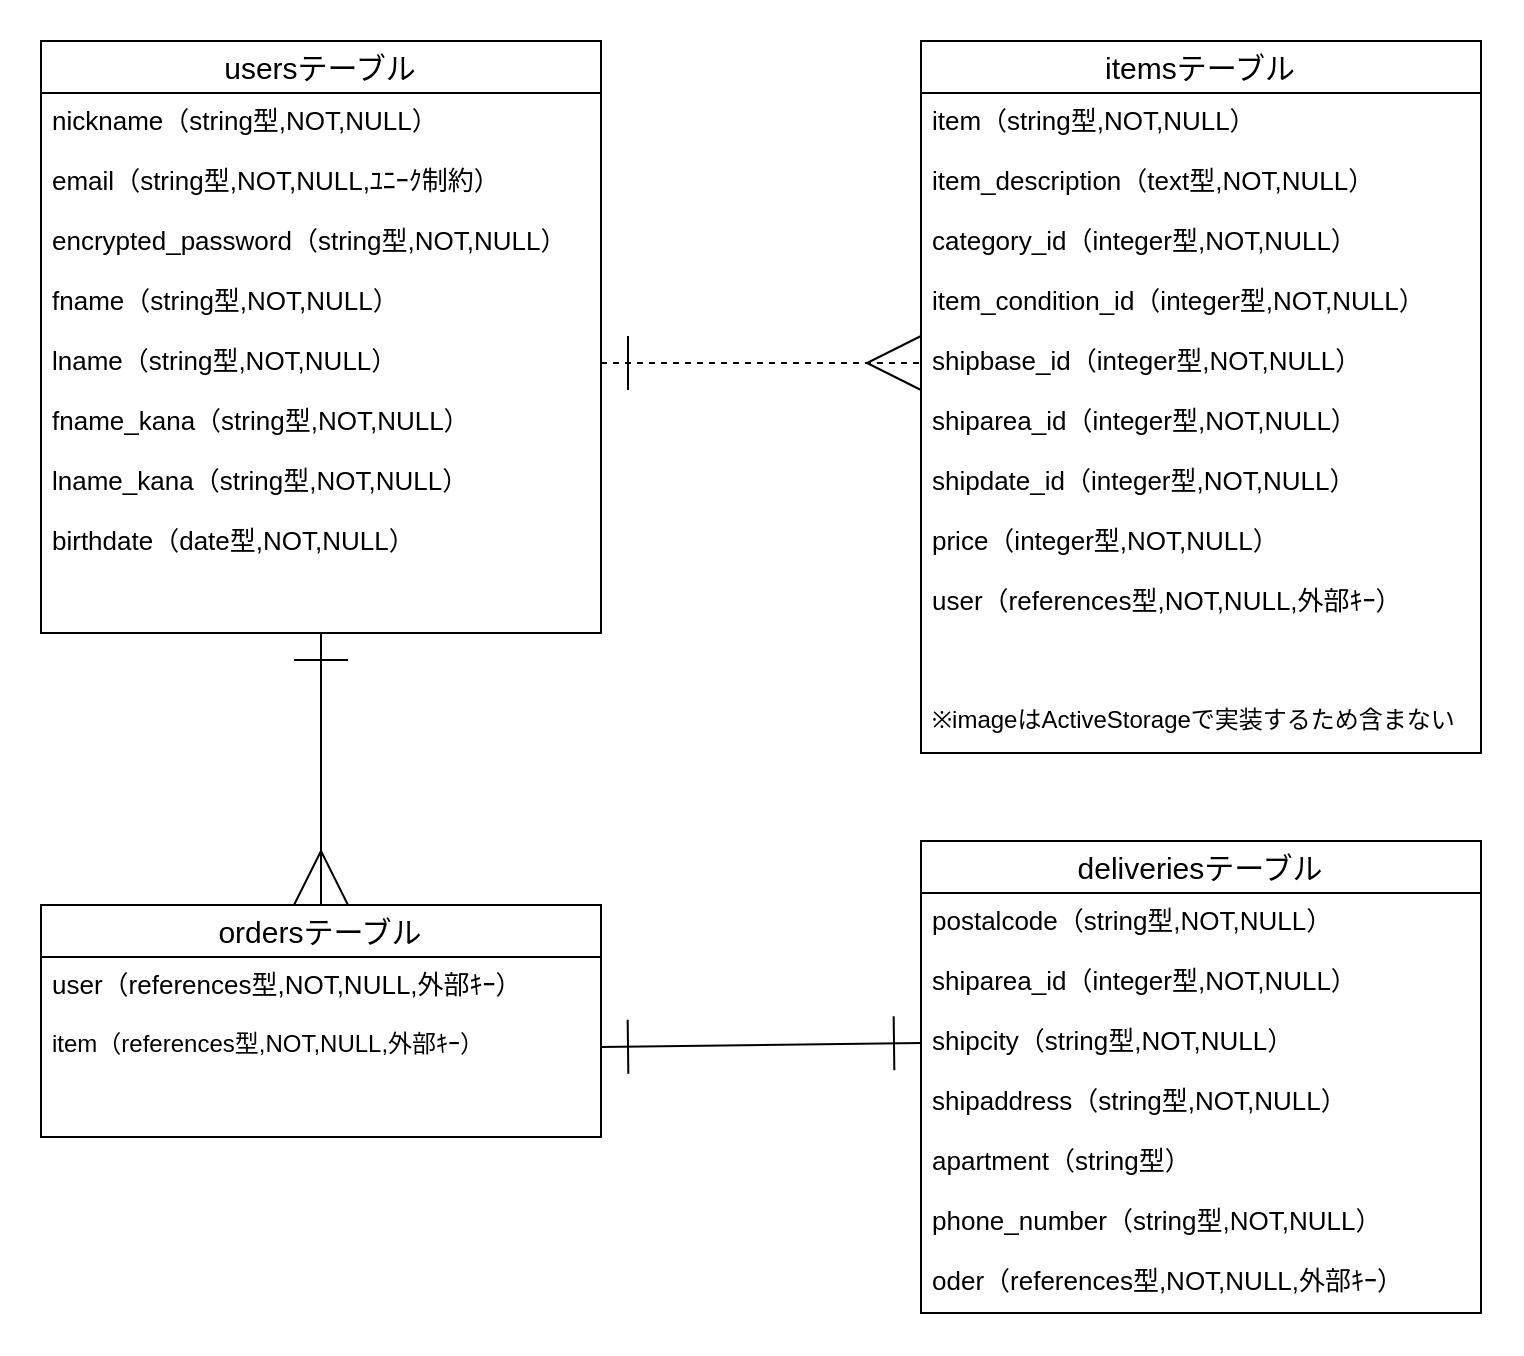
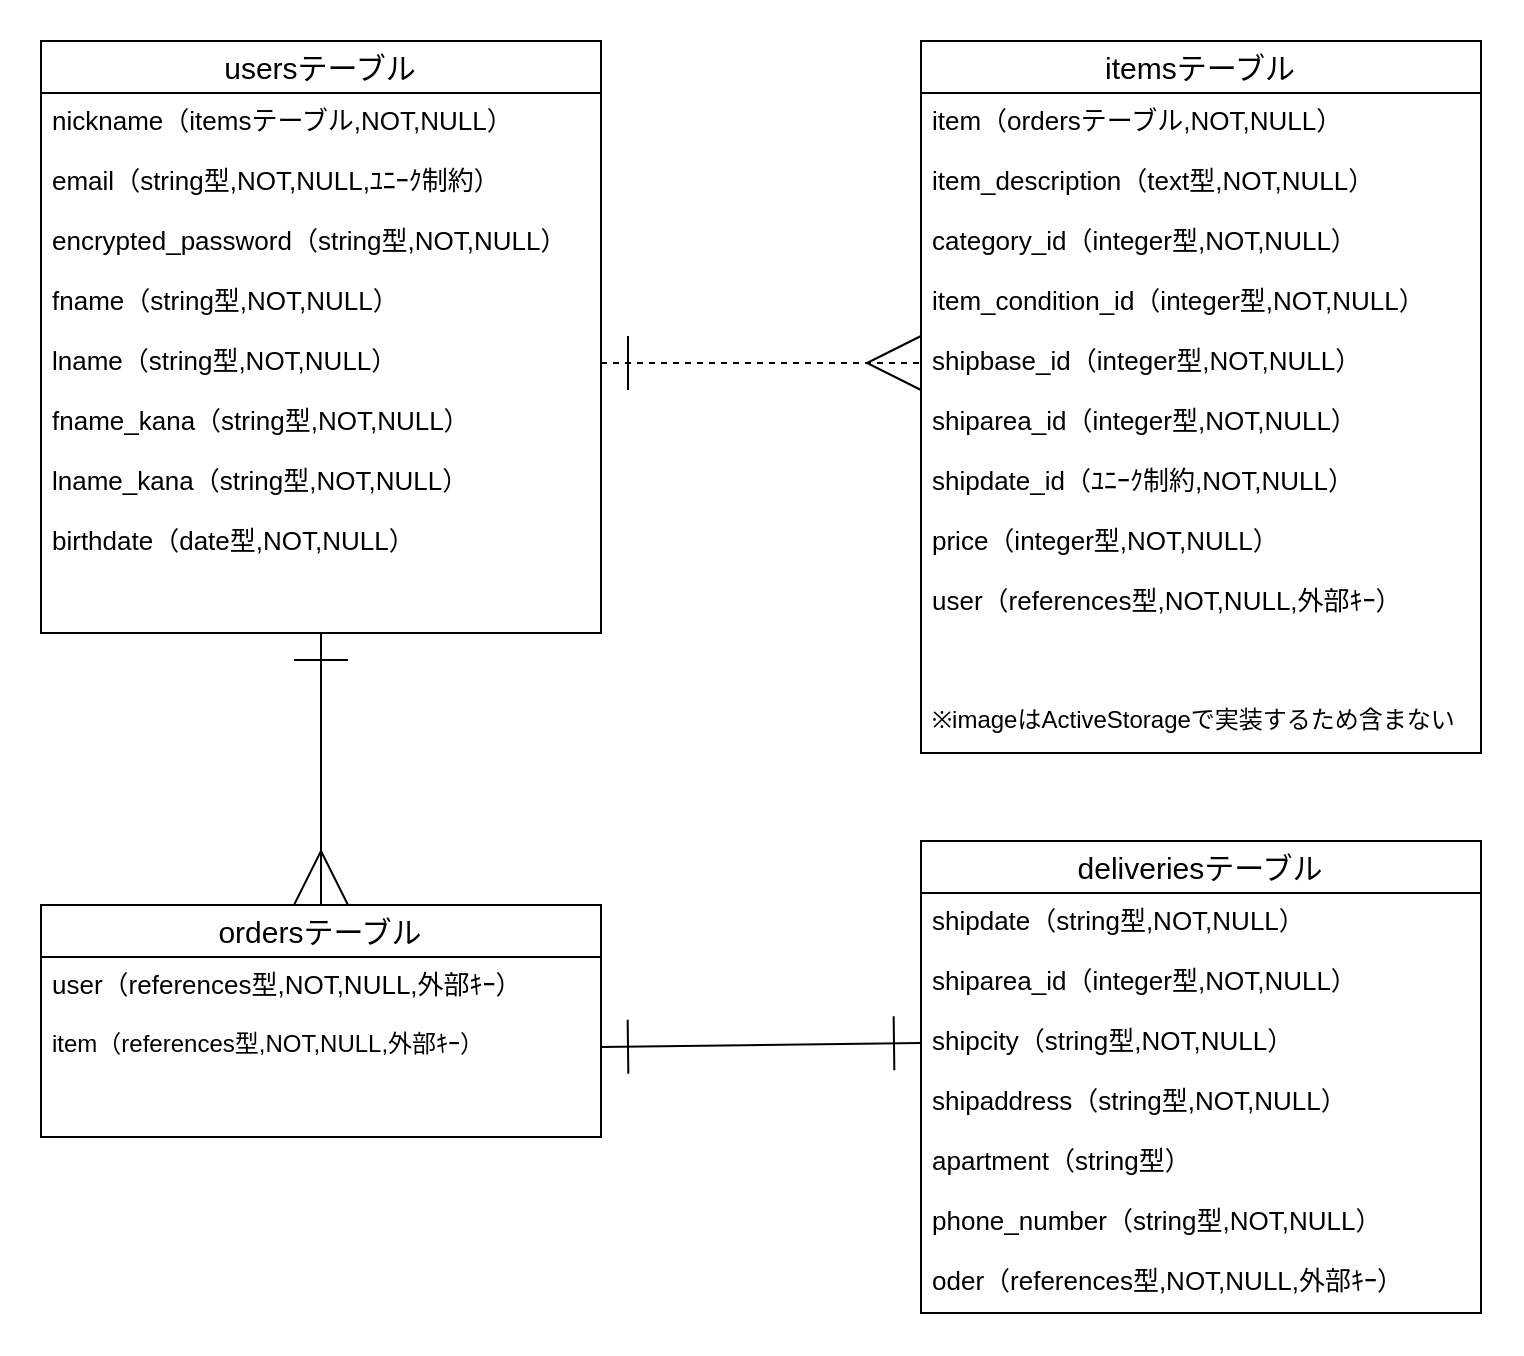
- <mxCell id="4" value="nickname（string型,NOT,NULL）" style="text;strokeColor=none;fillColor=none;spacingLeft=4;spacingRight=4;overflow=hidden;rotatable=0;points=[[0,0.5],[1,0.5]];portConstraint=eastwest;fontSize=13;" parent="3" vertex="1"><mxGeometry y="26" width="280" height="30" as="geometry" /></mxCell>
+ <mxCell id="4" value="nickname（itemsテーブル,NOT,NULL）" style="text;strokeColor=none;fillColor=none;spacingLeft=4;spacingRight=4;overflow=hidden;rotatable=0;points=[[0,0.5],[1,0.5]];portConstraint=eastwest;fontSize=13;" parent="3" vertex="1"><mxGeometry y="26" width="280" height="30" as="geometry" /></mxCell>
- <mxCell id="14" value="item（string型,NOT,NULL）" style="text;strokeColor=none;fillColor=none;spacingLeft=4;spacingRight=4;overflow=hidden;rotatable=0;points=[[0,0.5],[1,0.5]];portConstraint=eastwest;fontSize=13;" parent="13" vertex="1"><mxGeometry y="26" width="280" height="30" as="geometry" /></mxCell>
+ <mxCell id="14" value="item（ordersテーブル,NOT,NULL）" style="text;strokeColor=none;fillColor=none;spacingLeft=4;spacingRight=4;overflow=hidden;rotatable=0;points=[[0,0.5],[1,0.5]];portConstraint=eastwest;fontSize=13;" parent="13" vertex="1"><mxGeometry y="26" width="280" height="30" as="geometry" /></mxCell>
- <mxCell id="20" value="shipdate_id（integer型,NOT,NULL）" style="text;strokeColor=none;fillColor=none;spacingLeft=4;spacingRight=4;overflow=hidden;rotatable=0;points=[[0,0.5],[1,0.5]];portConstraint=eastwest;fontSize=13;" parent="13" vertex="1"><mxGeometry y="206" width="280" height="30" as="geometry" /></mxCell>
+ <mxCell id="20" value="shipdate_id（ﾕﾆｰｸ制約,NOT,NULL）" style="text;strokeColor=none;fillColor=none;spacingLeft=4;spacingRight=4;overflow=hidden;rotatable=0;points=[[0,0.5],[1,0.5]];portConstraint=eastwest;fontSize=13;" parent="13" vertex="1"><mxGeometry y="206" width="280" height="30" as="geometry" /></mxCell>
- <mxCell id="30" value="postalcode（string型,NOT,NULL）" style="text;strokeColor=none;fillColor=none;spacingLeft=4;spacingRight=4;overflow=hidden;rotatable=0;points=[[0,0.5],[1,0.5]];portConstraint=eastwest;fontSize=13;" parent="29" vertex="1"><mxGeometry y="26" width="280" height="30" as="geometry" /></mxCell>
+ <mxCell id="30" value="shipdate（string型,NOT,NULL）" style="text;strokeColor=none;fillColor=none;spacingLeft=4;spacingRight=4;overflow=hidden;rotatable=0;points=[[0,0.5],[1,0.5]];portConstraint=eastwest;fontSize=13;" parent="29" vertex="1"><mxGeometry y="26" width="280" height="30" as="geometry" /></mxCell>
